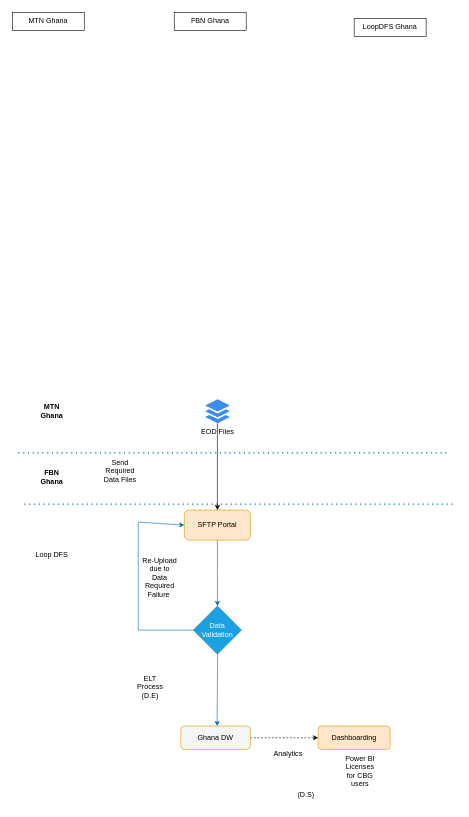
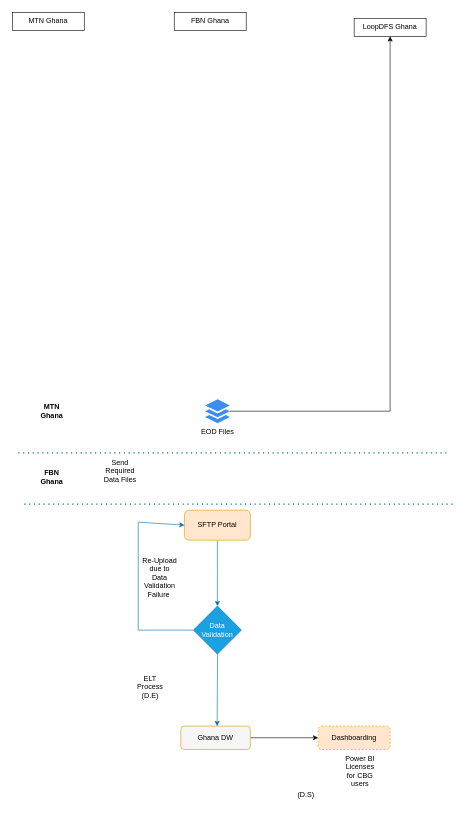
- <mxCell id="27" style="edgeStyle=orthogonalEdgeStyle;rounded=0;orthogonalLoop=1;jettySize=auto;html=1;entryX=0.5;entryY=0;entryDx=0;entryDy=0;" edge="1" parent="1" source="28" target="12"><mxGeometry relative="1" as="geometry" /></mxCell>
+ <mxCell id="27" style="edgeStyle=orthogonalEdgeStyle;rounded=0;orthogonalLoop=1;jettySize=auto;html=1;" edge="1" parent="1" source="28" target="30"><mxGeometry relative="1" as="geometry" /></mxCell>
- <mxCell id="16" value="Loop DFS" style="text;html=1;strokeColor=none;fillColor=none;align=center;verticalAlign=middle;whiteSpace=wrap;rounded=0;" parent="1" vertex="1"><mxGeometry x="56" y="910" width="60" height="30" as="geometry" /></mxCell>
- <mxCell id="24" value="&lt;br&gt;Re-Upload due to&lt;br&gt;Data Required Failure&amp;nbsp;" style="text;html=1;strokeColor=none;fillColor=none;align=center;verticalAlign=middle;whiteSpace=wrap;rounded=0;" parent="1" vertex="1"><mxGeometry x="236" y="940" width="60" height="30" as="geometry" /></mxCell>
+ <mxCell id="24" value="&lt;br&gt;Re-Upload due to&lt;br&gt;Data Validation Failure&amp;nbsp;" style="text;html=1;strokeColor=none;fillColor=none;align=center;verticalAlign=middle;whiteSpace=wrap;rounded=0;" parent="1" vertex="1"><mxGeometry x="236" y="940" width="60" height="30" as="geometry" /></mxCell>
- <mxCell id="5" style="edgeStyle=orthogonalEdgeStyle;rounded=0;orthogonalLoop=1;jettySize=auto;html=1;entryX=0;entryY=0.5;entryDx=0;entryDy=0;dashed=1;" parent="1" source="6" target="7" edge="1"><mxGeometry relative="1" as="geometry" /></mxCell>
+ <mxCell id="5" style="edgeStyle=orthogonalEdgeStyle;rounded=0;orthogonalLoop=1;jettySize=auto;html=1;entryX=0;entryY=0.5;entryDx=0;entryDy=0;" parent="1" source="6" target="7" edge="1"><mxGeometry relative="1" as="geometry" /></mxCell>
- <mxCell id="7" value="Dashboarding" style="rounded=1;whiteSpace=wrap;html=1;fontSize=12;glass=0;strokeWidth=1;shadow=0;fillColor=#ffe6cc;strokeColor=#d79b00;" parent="1" vertex="1"><mxGeometry x="530" y="1210" width="120" height="39" as="geometry" /></mxCell>
+ <mxCell id="7" value="Dashboarding" style="rounded=1;whiteSpace=wrap;html=1;fontSize=12;glass=0;strokeWidth=1;shadow=0;fillColor=#ffe6cc;strokeColor=#d79b00;dashed=1;" parent="1" vertex="1"><mxGeometry x="530" y="1210" width="120" height="39" as="geometry" /></mxCell>
- <mxCell id="10" value="Analytics" style="text;html=1;strokeColor=none;fillColor=none;align=center;verticalAlign=middle;whiteSpace=wrap;rounded=0;" parent="1" vertex="1"><mxGeometry x="450" y="1241" width="60" height="29" as="geometry" /></mxCell>
